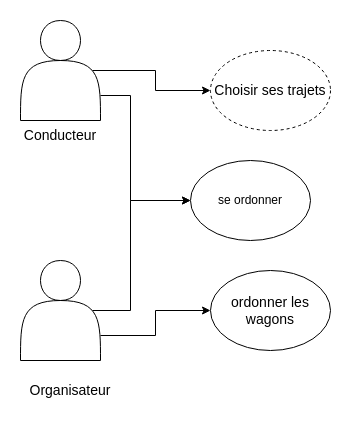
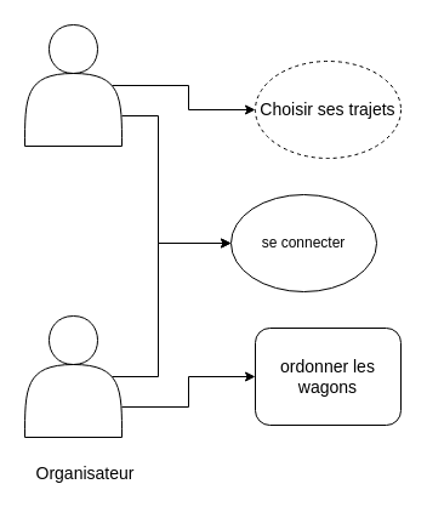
- <mxCell id="11" value="&lt;font style=&quot;font-size: 14px;&quot;&gt;Conducteur&lt;/font&gt;" style="text;html=1;strokeColor=none;fillColor=none;align=center;verticalAlign=middle;whiteSpace=wrap;rounded=0;" vertex="1" parent="1"><mxGeometry x="30" y="120" width="60" height="30" as="geometry" /></mxCell>
- <mxCell id="9" value="se ordonner" style="ellipse;whiteSpace=wrap;html=1;" vertex="1" parent="1"><mxGeometry x="190" y="160" width="120" height="80" as="geometry" /></mxCell>
+ <mxCell id="9" value="se connecter" style="ellipse;whiteSpace=wrap;html=1;" vertex="1" parent="1"><mxGeometry x="190" y="160" width="120" height="80" as="geometry" /></mxCell>
- <mxCell id="10" value="&lt;font style=&quot;font-size: 14px;&quot;&gt;ordonner les wagons&lt;/font&gt;" style="ellipse;whiteSpace=wrap;html=1;" vertex="1" parent="1"><mxGeometry x="210" y="270" width="120" height="80" as="geometry" /></mxCell>
+ <mxCell id="10" value="&lt;font style=&quot;font-size: 14px;&quot;&gt;ordonner les wagons&lt;/font&gt;" style="whiteSpace=wrap;html=1;rounded=1;" vertex="1" parent="1"><mxGeometry x="210" y="270" width="120" height="80" as="geometry" /></mxCell>
